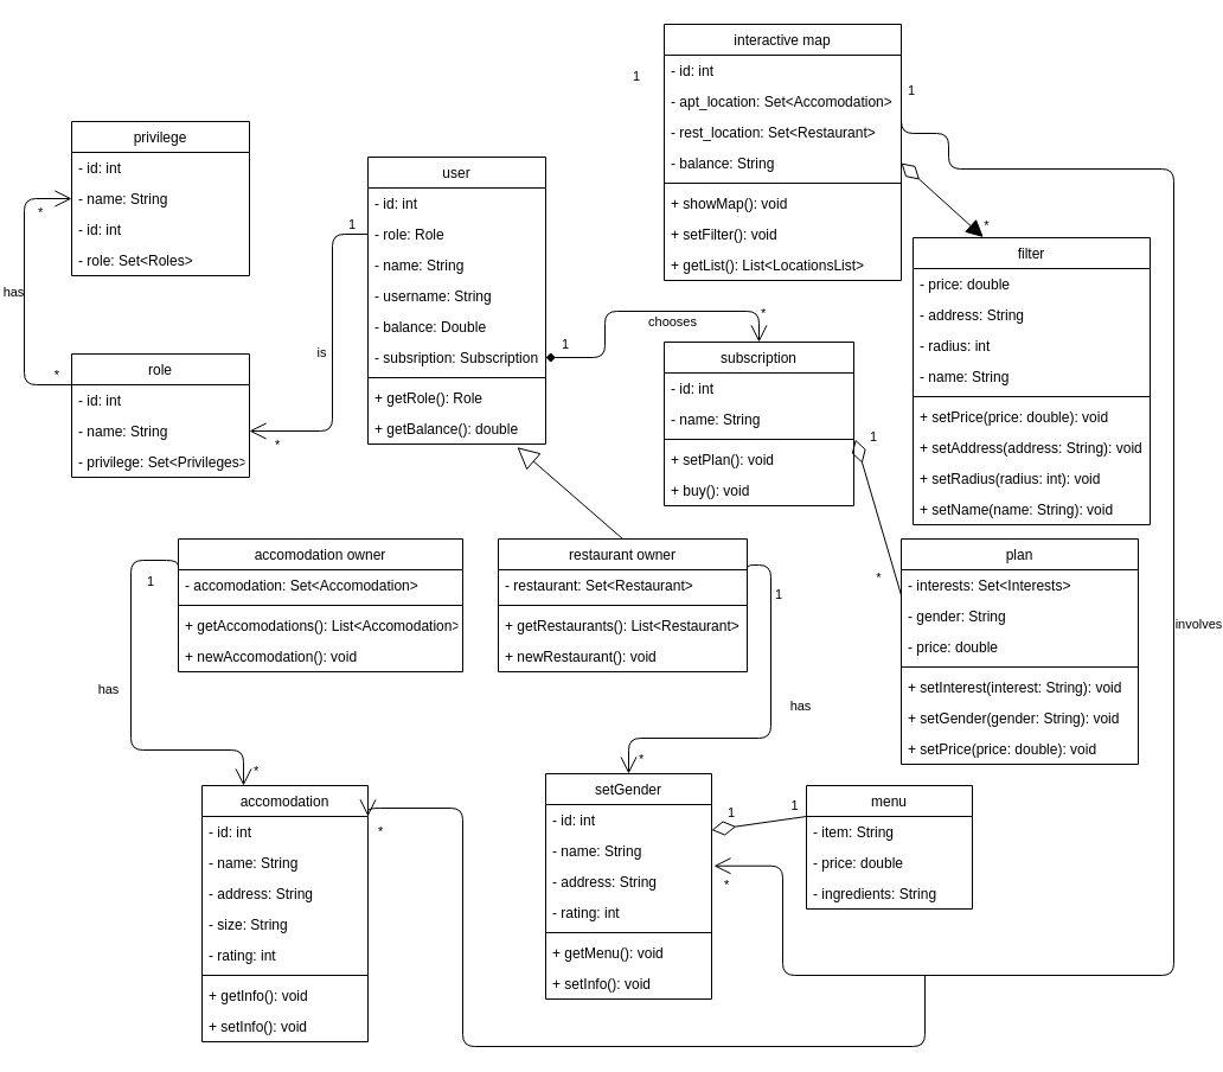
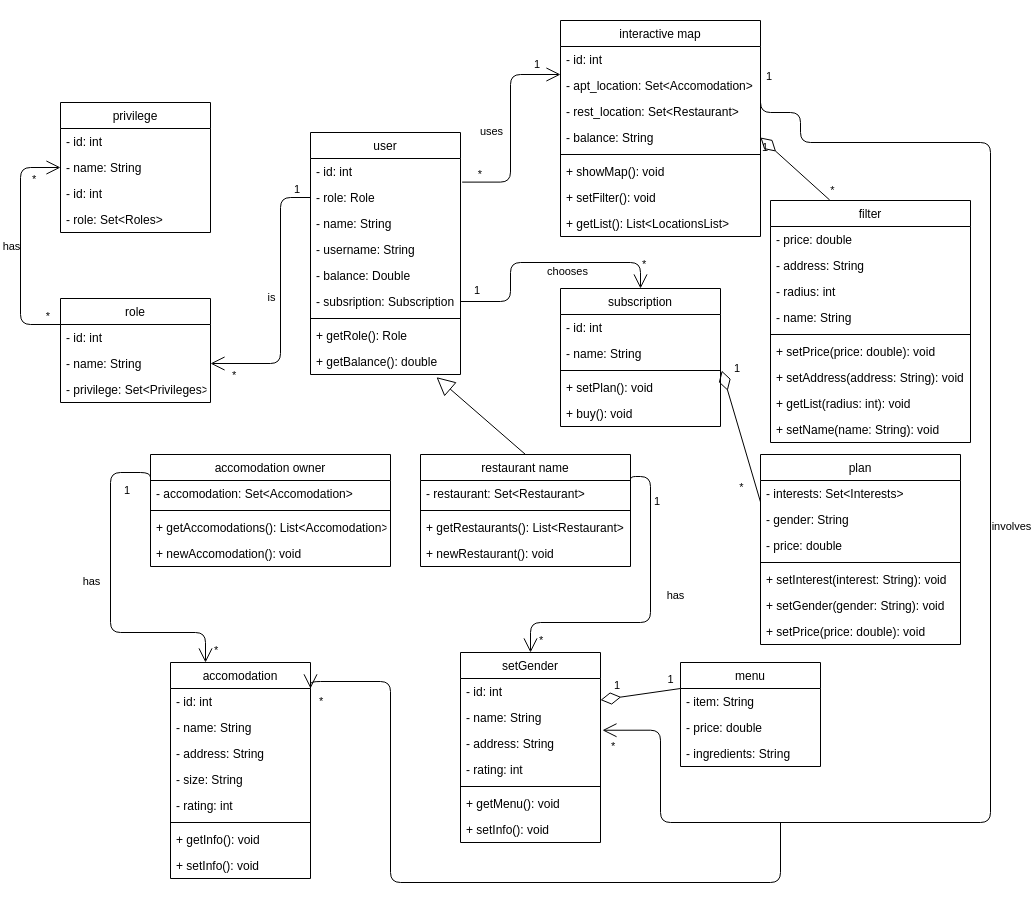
+ <mxCell id="102" value="" style="endArrow=none;html=1;startSize=12;startArrow=open;startFill=0;edgeStyle=orthogonalEdgeStyle;exitX=0;exitY=0.25;exitDx=0;exitDy=0;entryX=1.011;entryY=-0.092;entryDx=0;entryDy=0;entryPerimeter=0;" parent="1" source="93" target="4" edge="1"><mxGeometry relative="1" as="geometry"><mxPoint x="610" y="243" as="sourcePoint" /><mxPoint x="410" y="306" as="targetPoint" /><Array as="points"><mxPoint x="510" y="74" /><mxPoint x="510" y="182" /></Array></mxGeometry></mxCell>
+ <mxCell id="103" value="1" style="edgeLabel;resizable=0;html=1;align=left;verticalAlign=bottom;" parent="102" connectable="0" vertex="1"><mxGeometry x="-1" relative="1" as="geometry"><mxPoint x="200" y="81" as="offset" /></mxGeometry></mxCell>
+ <mxCell id="104" value="*" style="edgeLabel;resizable=0;html=1;align=right;verticalAlign=bottom;" parent="102" connectable="0" vertex="1"><mxGeometry x="1" relative="1" as="geometry"><mxPoint x="20" as="offset" /></mxGeometry></mxCell>
+ <mxCell id="105" value="uses" style="edgeLabel;html=1;align=center;verticalAlign=middle;resizable=0;points=[];" parent="102" connectable="0" vertex="1"><mxGeometry x="0.066" y="-1" relative="1" as="geometry"><mxPoint x="-19" y="-4" as="offset" /></mxGeometry></mxCell>
- <mxCell id="116" value="" style="endArrow=block;html=1;endSize=12;startArrow=diamondThin;startSize=18;startFill=0;exitX=1;exitY=0.5;exitDx=0;exitDy=0;entryX=0.296;entryY=-0.002;entryDx=0;entryDy=0;entryPerimeter=0;exitPerimeter=0;" parent="1" target="106" edge="1" source="97"><mxGeometry relative="1" as="geometry"><mxPoint x="720" y="283" as="sourcePoint" /><mxPoint x="300" y="187" as="targetPoint" /></mxGeometry></mxCell>
+ <mxCell id="116" value="" style="endArrow=none;html=1;endSize=12;startArrow=diamondThin;startSize=18;startFill=0;exitX=1;exitY=0.5;exitDx=0;exitDy=0;entryX=0.296;entryY=-0.002;entryDx=0;entryDy=0;entryPerimeter=0;exitPerimeter=0;" parent="1" target="106" edge="1" source="97"><mxGeometry relative="1" as="geometry"><mxPoint x="720" y="283" as="sourcePoint" /><mxPoint x="300" y="187" as="targetPoint" /></mxGeometry></mxCell>
- <mxCell id="78" value="" style="endArrow=diamond;html=1;startSize=12;startArrow=open;startFill=0;edgeStyle=orthogonalEdgeStyle;exitX=0.5;exitY=0;exitDx=0;exitDy=0;entryX=1;entryY=0.5;entryDx=0;entryDy=0;" parent="1" source="72" target="8" edge="1"><mxGeometry relative="1" as="geometry"><mxPoint x="700" y="444.78" as="sourcePoint" /><mxPoint x="580.14" y="362" as="targetPoint" /><Array as="points"><mxPoint x="640" y="262" /><mxPoint x="510" y="262" /><mxPoint x="510" y="301" /></Array></mxGeometry></mxCell>
+ <mxCell id="78" value="" style="endArrow=none;html=1;startSize=12;startArrow=open;startFill=0;edgeStyle=orthogonalEdgeStyle;exitX=0.5;exitY=0;exitDx=0;exitDy=0;entryX=1;entryY=0.5;entryDx=0;entryDy=0;" parent="1" source="72" target="8" edge="1"><mxGeometry relative="1" as="geometry"><mxPoint x="700" y="444.78" as="sourcePoint" /><mxPoint x="580.14" y="362" as="targetPoint" /><Array as="points"><mxPoint x="640" y="262" /><mxPoint x="510" y="262" /><mxPoint x="510" y="301" /></Array></mxGeometry></mxCell>
- <mxCell id="114" value="+ setRadius(radius: int): void" style="text;strokeColor=none;fillColor=none;align=left;verticalAlign=top;spacingLeft=4;spacingRight=4;overflow=hidden;rotatable=0;points=[[0,0.5],[1,0.5]];portConstraint=eastwest;" vertex="1" parent="106"><mxGeometry y="190" width="200" height="26" as="geometry" /></mxCell>
+ <mxCell id="114" value="+ getList(radius: int): void" style="text;strokeColor=none;fillColor=none;align=left;verticalAlign=top;spacingLeft=4;spacingRight=4;overflow=hidden;rotatable=0;points=[[0,0.5],[1,0.5]];portConstraint=eastwest;" vertex="1" parent="106"><mxGeometry y="190" width="200" height="26" as="geometry" /></mxCell>
- <mxCell id="34" value="restaurant owner" style="swimlane;fontStyle=0;childLayout=stackLayout;horizontal=1;startSize=26;fillColor=none;horizontalStack=0;resizeParent=1;resizeParentMax=0;resizeLast=0;collapsible=1;marginBottom=0;" parent="1" vertex="1"><mxGeometry x="420" y="454" width="210" height="112" as="geometry" /></mxCell>
+ <mxCell id="34" value="restaurant name" style="swimlane;fontStyle=0;childLayout=stackLayout;horizontal=1;startSize=26;fillColor=none;horizontalStack=0;resizeParent=1;resizeParentMax=0;resizeLast=0;collapsible=1;marginBottom=0;" parent="1" vertex="1"><mxGeometry x="420" y="454" width="210" height="112" as="geometry" /></mxCell>
